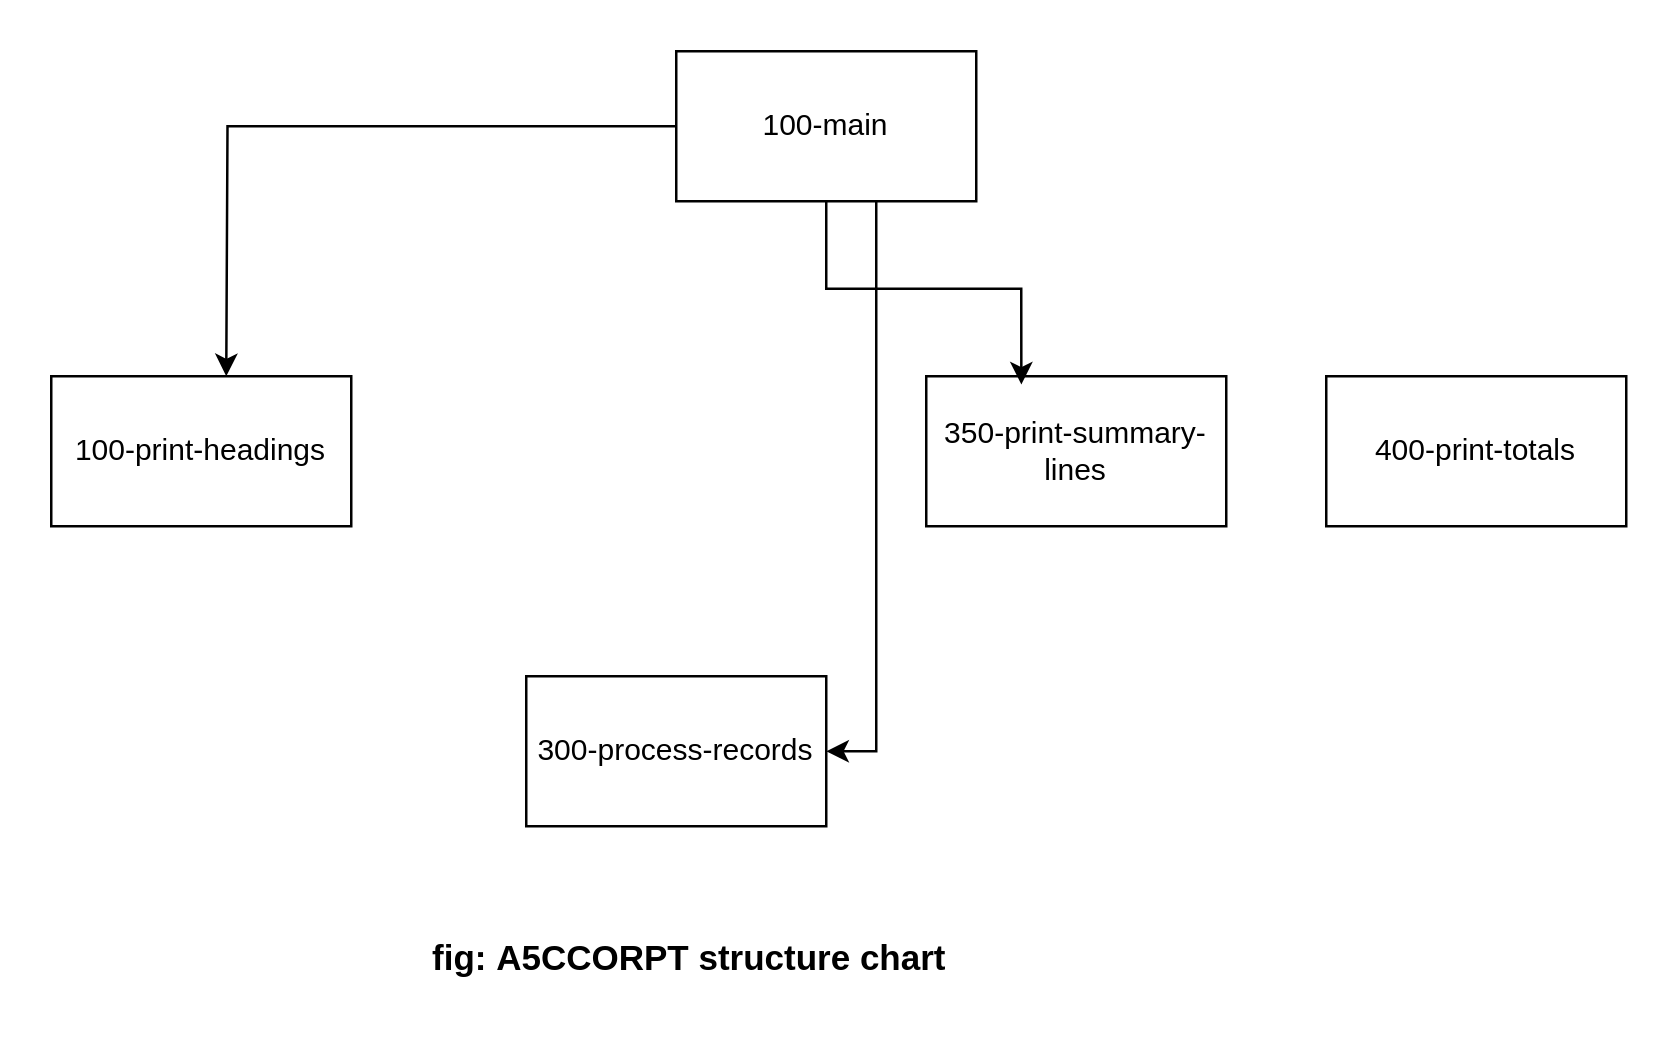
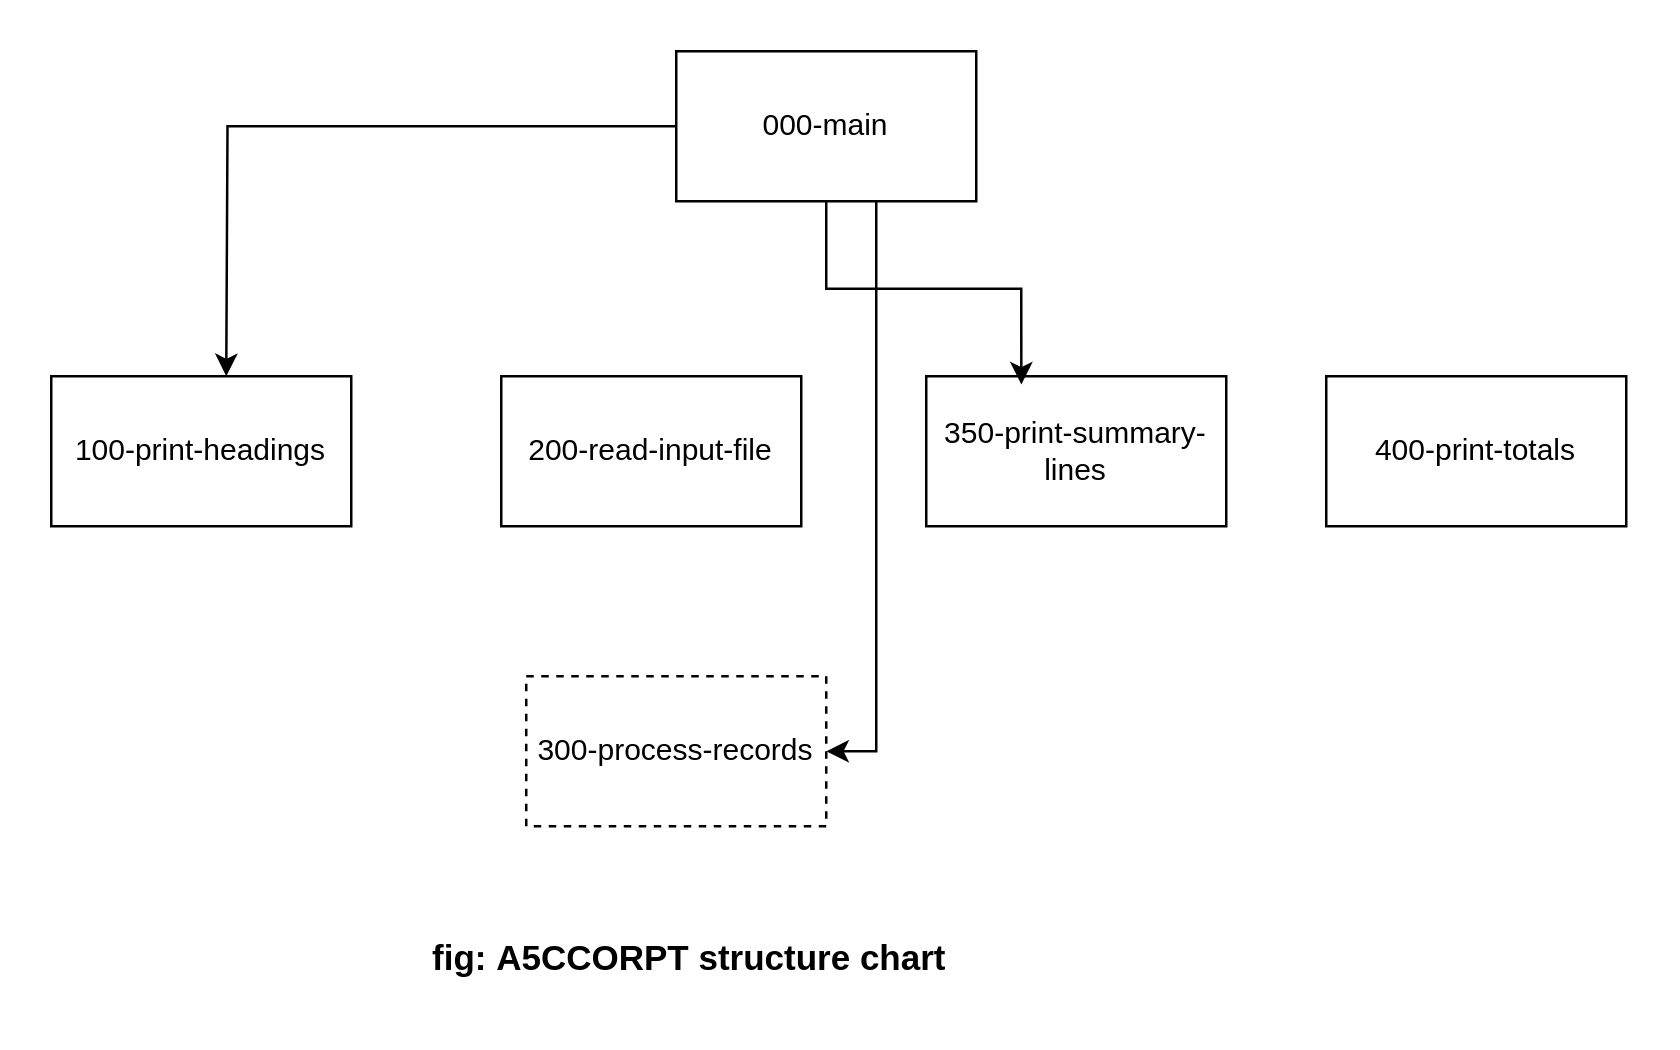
- <mxCell id="3" value="100-main" style="rounded=0;whiteSpace=wrap;html=1;" vertex="1" parent="1"><mxGeometry x="270" y="20" width="120" height="60" as="geometry" /></mxCell>
+ <mxCell id="3" value="000-main" style="rounded=0;whiteSpace=wrap;html=1;" vertex="1" parent="1"><mxGeometry x="270" y="20" width="120" height="60" as="geometry" /></mxCell>
+ <mxCell id="5" value="200-read-input-file" style="rounded=0;whiteSpace=wrap;html=1;" vertex="1" parent="1"><mxGeometry x="200" y="150" width="120" height="60" as="geometry" /></mxCell>
- <mxCell id="6" value="300-process-records" style="rounded=0;whiteSpace=wrap;html=1;" vertex="1" parent="1"><mxGeometry x="210" y="270" width="120" height="60" as="geometry" /></mxCell>
+ <mxCell id="6" value="300-process-records" style="rounded=0;whiteSpace=wrap;html=1;dashed=1;" vertex="1" parent="1"><mxGeometry x="210" y="270" width="120" height="60" as="geometry" /></mxCell>
